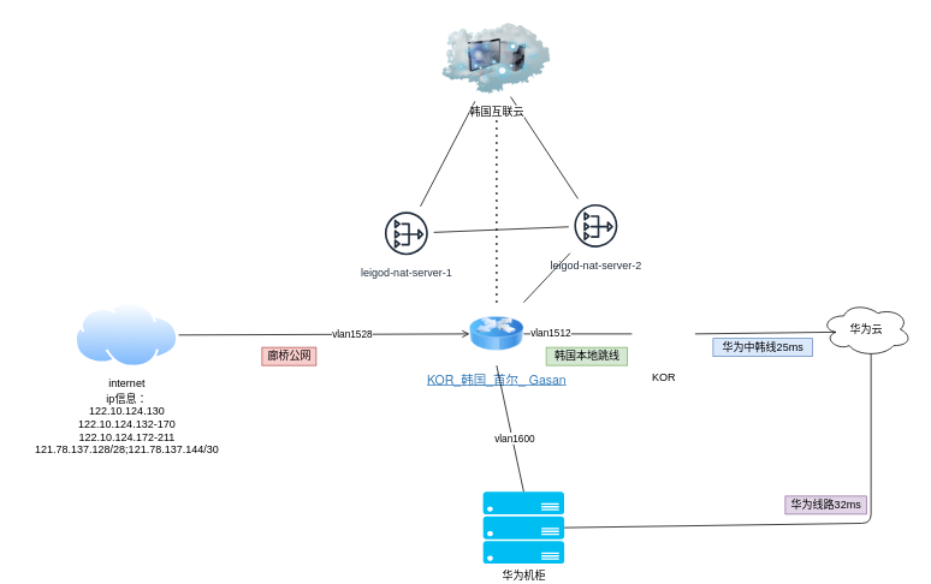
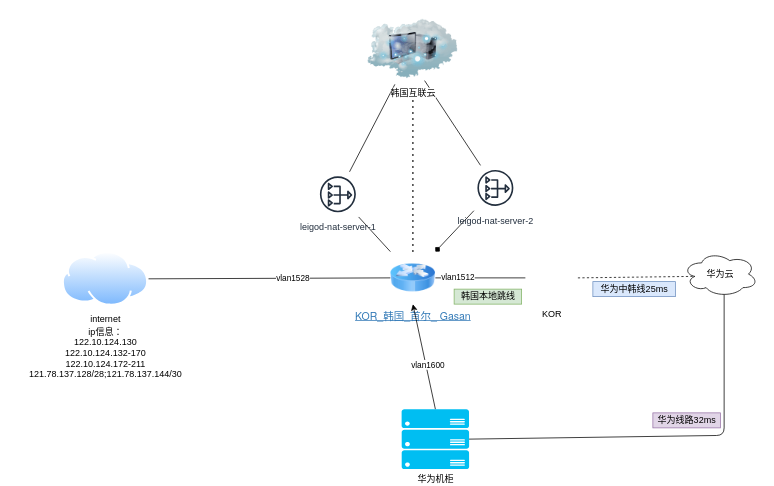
- <mxCell id="13" value="" style="endArrow=none;html=1;" edge="1" parent="1" source="14" target="15"><mxGeometry width="50" height="50" relative="1" as="geometry"><mxPoint x="480" y="590" as="sourcePoint" /><mxPoint x="530" y="540" as="targetPoint" /></mxGeometry></mxCell>
+ <mxCell id="13" value="" style="endArrow=none;html=1;entryX=0;entryY=0;entryDx=0;entryDy=0;" edge="1" parent="1" source="14" target="2"><mxGeometry width="50" height="50" relative="1" as="geometry"><mxPoint x="480" y="590" as="sourcePoint" /><mxPoint x="530" y="540" as="targetPoint" /></mxGeometry></mxCell>
- <mxCell id="12" value="" style="endArrow=none;html=1;entryX=1;entryY=0;entryDx=0;entryDy=0;" edge="1" parent="1" source="15" target="2"><mxGeometry width="50" height="50" relative="1" as="geometry"><mxPoint x="440" y="440" as="sourcePoint" /><mxPoint x="500" y="380" as="targetPoint" /></mxGeometry></mxCell>
+ <mxCell id="12" value="" style="endArrow=diamond;html=1;entryX=1;entryY=0;entryDx=0;entryDy=0;" edge="1" parent="1" source="15" target="2"><mxGeometry width="50" height="50" relative="1" as="geometry"><mxPoint x="440" y="440" as="sourcePoint" /><mxPoint x="500" y="380" as="targetPoint" /></mxGeometry></mxCell>
- <mxCell id="7" value="" style="endArrow=none;html=1;exitX=1;exitY=0.5;exitDx=0;exitDy=0;entryX=0.16;entryY=0.55;entryDx=0;entryDy=0;entryPerimeter=0;" edge="1" parent="1" source="4" target="3"><mxGeometry width="50" height="50" relative="1" as="geometry"><mxPoint x="770" y="550" as="sourcePoint" /><mxPoint x="820" y="500" as="targetPoint" /></mxGeometry></mxCell>
+ <mxCell id="7" value="" style="endArrow=none;html=1;exitX=1;exitY=0.5;exitDx=0;exitDy=0;entryX=0.16;entryY=0.55;entryDx=0;entryDy=0;entryPerimeter=0;dashed=1;" edge="1" parent="1" source="4" target="3"><mxGeometry width="50" height="50" relative="1" as="geometry"><mxPoint x="770" y="550" as="sourcePoint" /><mxPoint x="820" y="500" as="targetPoint" /></mxGeometry></mxCell>
- <mxCell id="16" value="" style="endArrow=open;html=1;entryX=0;entryY=0.5;entryDx=0;entryDy=0;exitX=1;exitY=0.5;exitDx=0;exitDy=0;" edge="1" parent="1" source="10" target="2"><mxGeometry width="50" height="50" relative="1" as="geometry"><mxPoint x="210" y="330" as="sourcePoint" /><mxPoint x="260" y="280" as="targetPoint" /></mxGeometry></mxCell>
+ <mxCell id="16" value="" style="endArrow=none;html=1;entryX=0;entryY=0.5;entryDx=0;entryDy=0;exitX=1;exitY=0.5;exitDx=0;exitDy=0;" edge="1" parent="1" source="10" target="2"><mxGeometry width="50" height="50" relative="1" as="geometry"><mxPoint x="210" y="330" as="sourcePoint" /><mxPoint x="260" y="280" as="targetPoint" /></mxGeometry></mxCell>
- <mxCell id="22" value="廊桥公网" style="text;html=1;align=center;verticalAlign=middle;resizable=0;points=[];autosize=1;fillColor=#f8cecc;strokeColor=#b85450;" vertex="1" parent="1"><mxGeometry x="290" y="385" width="60" height="20" as="geometry" /></mxCell>
- <mxCell id="24" value="" style="endArrow=none;html=1;entryX=0.5;entryY=1;entryDx=0;entryDy=0;exitX=0.5;exitY=0;exitDx=0;exitDy=0;exitPerimeter=0;" edge="1" parent="1" source="23" target="2"><mxGeometry width="50" height="50" relative="1" as="geometry"><mxPoint x="620" y="540" as="sourcePoint" /><mxPoint x="670" y="490" as="targetPoint" /></mxGeometry></mxCell>
+ <mxCell id="24" value="" style="endArrow=classic;html=1;entryX=0.5;entryY=1;entryDx=0;entryDy=0;exitX=0.5;exitY=0;exitDx=0;exitDy=0;exitPerimeter=0;" edge="1" parent="1" source="23" target="2"><mxGeometry width="50" height="50" relative="1" as="geometry"><mxPoint x="620" y="540" as="sourcePoint" /><mxPoint x="670" y="490" as="targetPoint" /></mxGeometry></mxCell>
